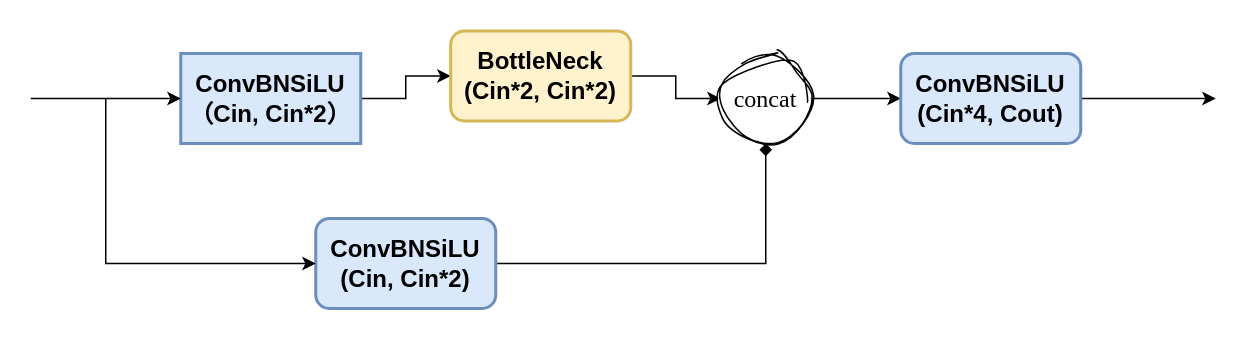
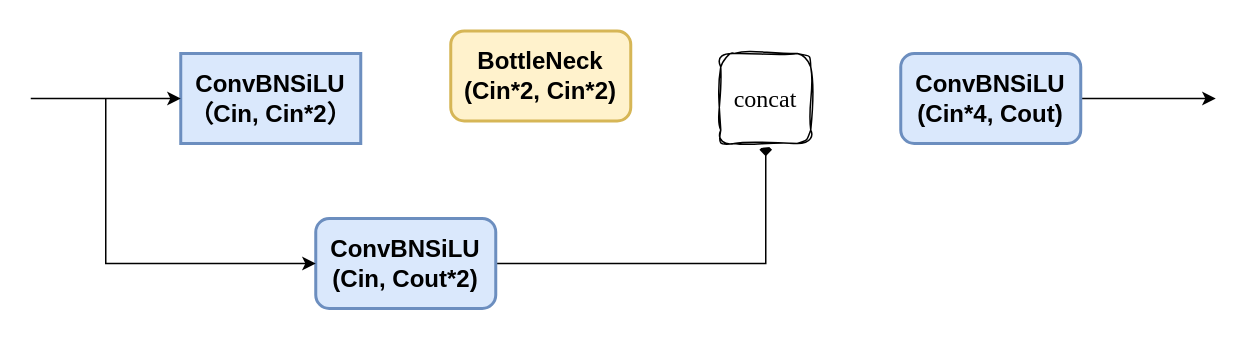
- <mxCell id="4" style="edgeStyle=orthogonalEdgeStyle;rounded=0;orthogonalLoop=1;jettySize=auto;html=1;entryX=0;entryY=0.5;entryDx=0;entryDy=0;" parent="1" source="5" target="9" edge="1"><mxGeometry relative="1" as="geometry" /></mxCell>
- <mxCell id="2" style="edgeStyle=orthogonalEdgeStyle;rounded=0;orthogonalLoop=1;jettySize=auto;html=1;entryX=0;entryY=0.5;entryDx=0;entryDy=0;" parent="1" source="3" target="5" edge="1"><mxGeometry relative="1" as="geometry" /></mxCell>
- <mxCell id="9" value="&lt;font face=&quot;Comic Sans MS&quot; style=&quot;font-size: 16px;&quot;&gt;concat&lt;/font&gt;" style="ellipse;whiteSpace=wrap;html=1;sketch=1;curveFitting=1;jiggle=2;" parent="1" vertex="1"><mxGeometry x="480" y="35" width="60" height="60" as="geometry" /></mxCell>
+ <mxCell id="9" value="&lt;font face=&quot;Comic Sans MS&quot; style=&quot;font-size: 16px;&quot;&gt;concat&lt;/font&gt;" style="whiteSpace=wrap;html=1;sketch=1;curveFitting=1;jiggle=2;rounded=1;" parent="1" vertex="1"><mxGeometry x="480" y="35" width="60" height="60" as="geometry" /></mxCell>
- <mxCell id="8" style="edgeStyle=orthogonalEdgeStyle;rounded=0;orthogonalLoop=1;jettySize=auto;html=1;exitX=1;exitY=0.5;exitDx=0;exitDy=0;entryX=0;entryY=0.5;entryDx=0;entryDy=0;" parent="1" source="9" target="11" edge="1"><mxGeometry relative="1" as="geometry" /></mxCell>
- <mxCell id="7" value="&lt;font style=&quot;font-size: 16px;&quot;&gt;&lt;b&gt;ConvBNSiLU&lt;br&gt;(Cin, Cin*2)&lt;br&gt;&lt;/b&gt;&lt;/font&gt;" style="rounded=1;whiteSpace=wrap;html=1;fillColor=#dae8fc;strokeColor=#6c8ebf;strokeWidth=2;" parent="1" vertex="1"><mxGeometry x="210" y="145" width="120" height="60" as="geometry" /></mxCell>
+ <mxCell id="7" value="&lt;font style=&quot;font-size: 16px;&quot;&gt;&lt;b&gt;ConvBNSiLU&lt;br&gt;(Cin, Cout*2)&lt;br&gt;&lt;/b&gt;&lt;/font&gt;" style="rounded=1;whiteSpace=wrap;html=1;fillColor=#dae8fc;strokeColor=#6c8ebf;strokeWidth=2;" parent="1" vertex="1"><mxGeometry x="210" y="145" width="120" height="60" as="geometry" /></mxCell>
